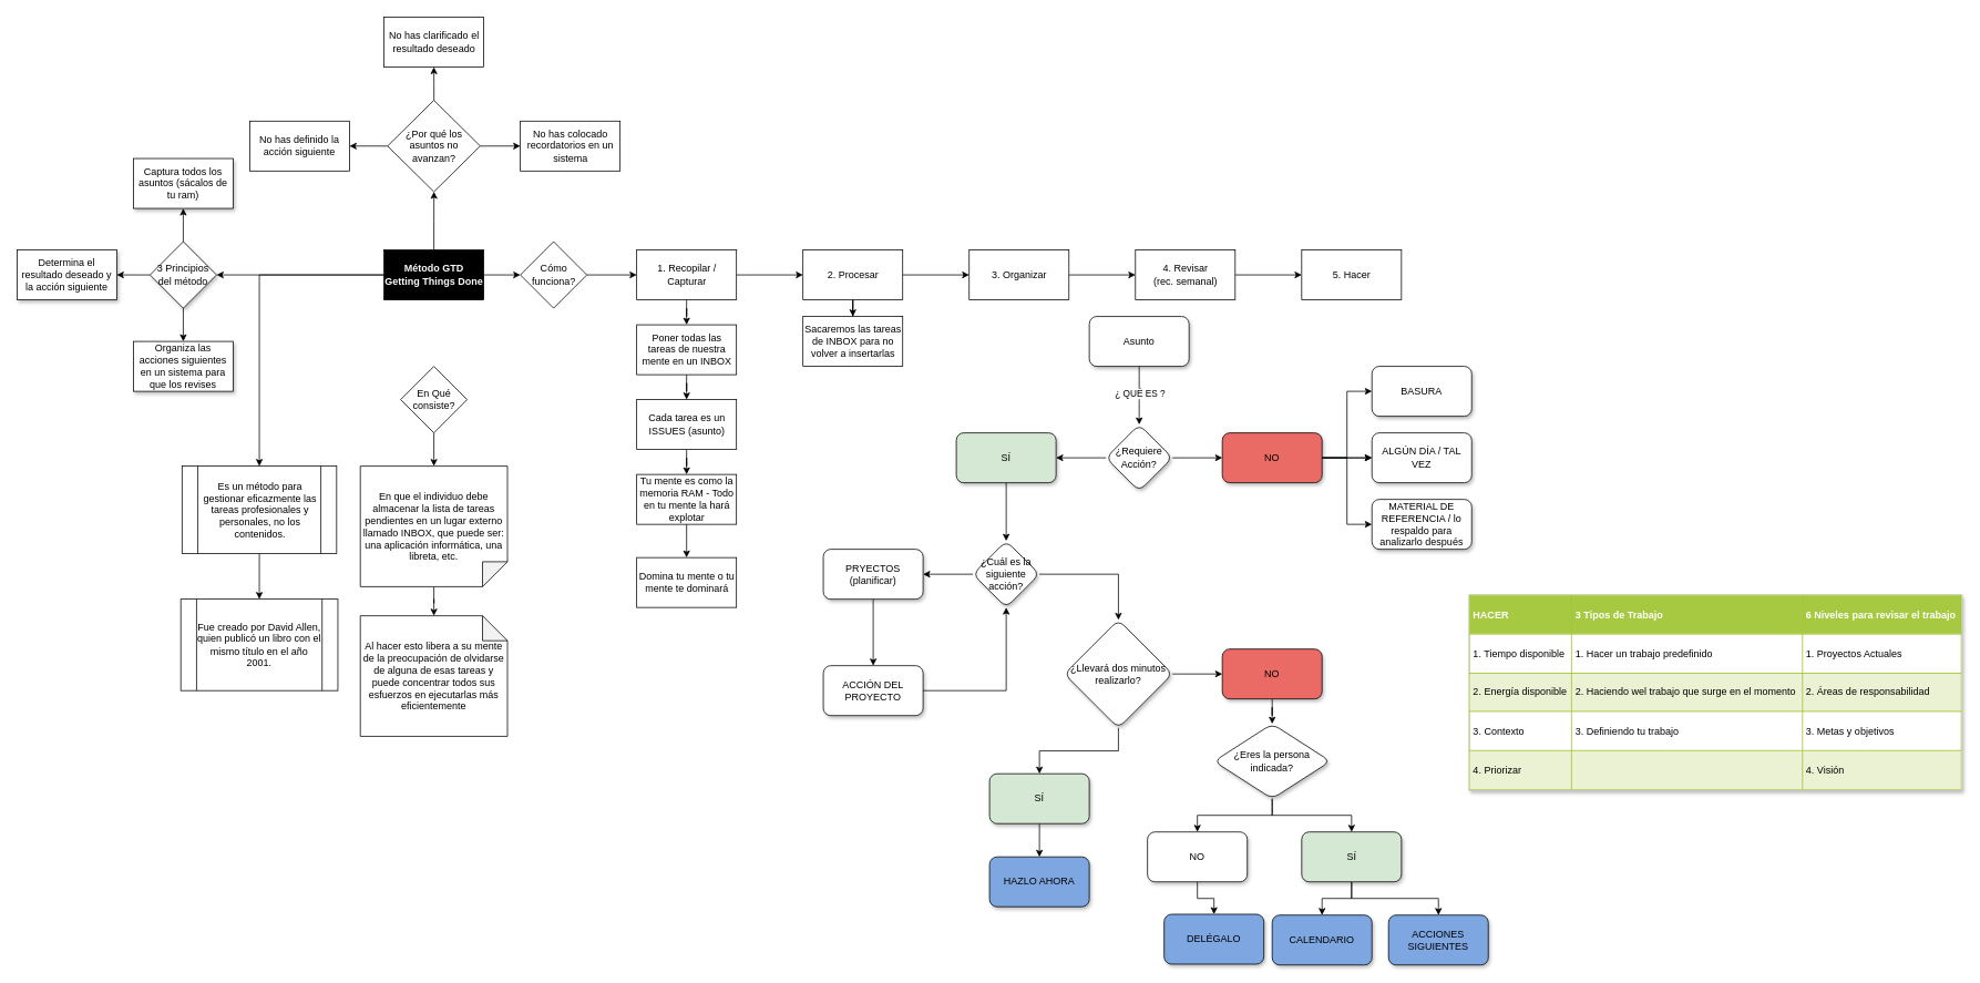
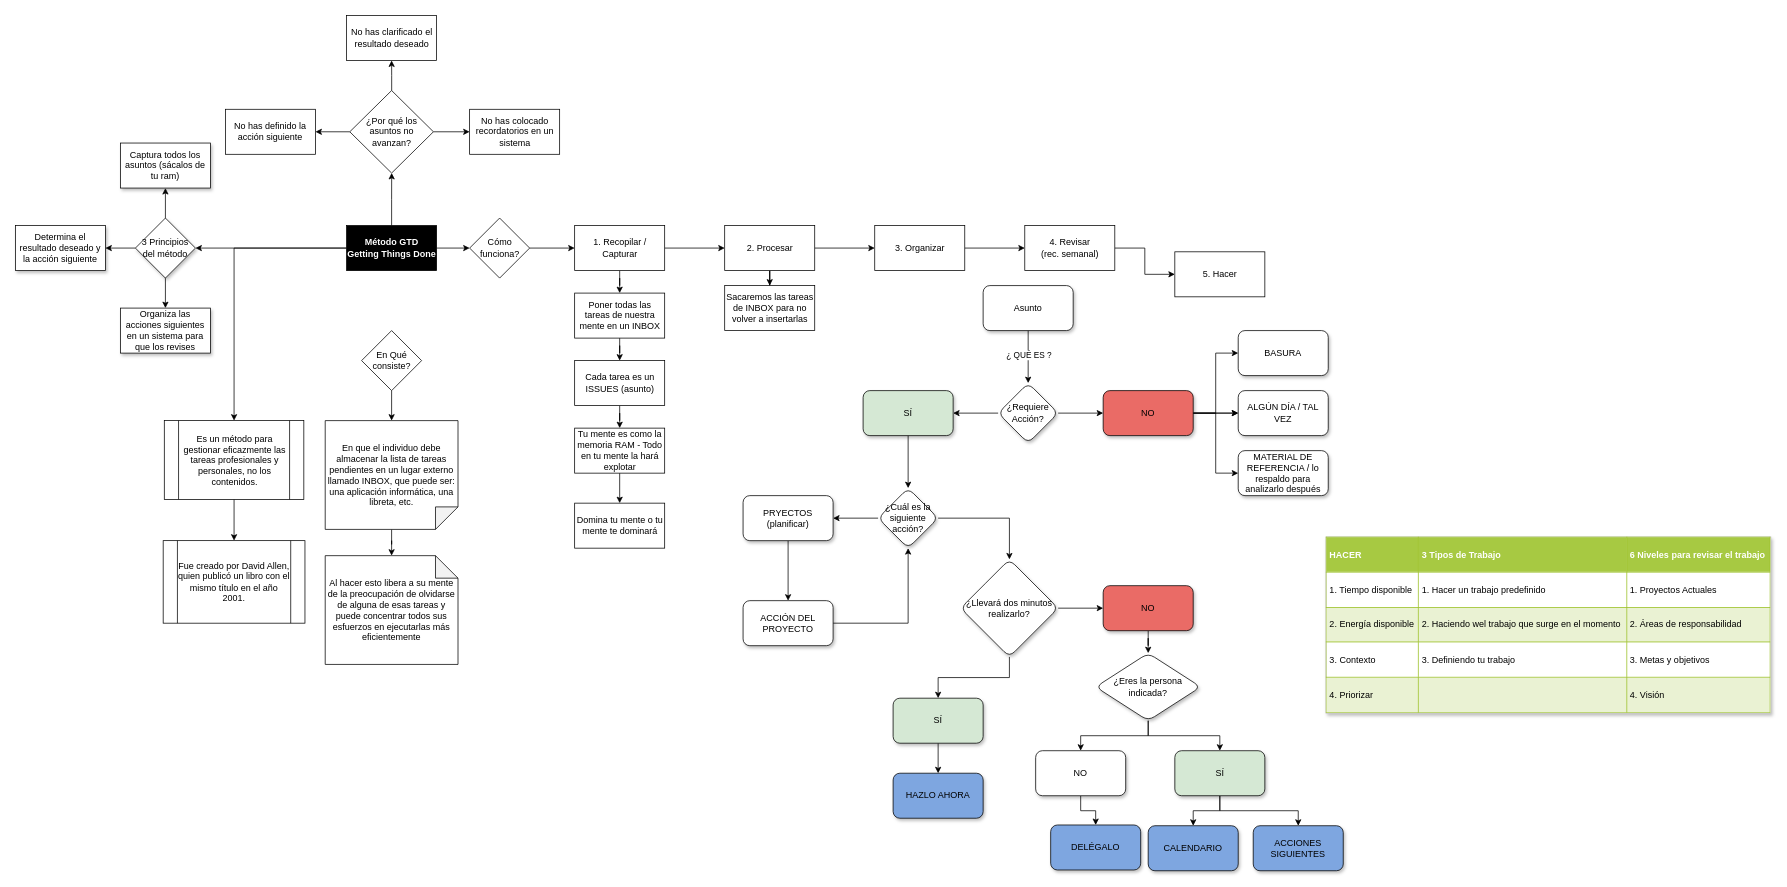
- <mxCell id="47" value="5. Hacer" style="whiteSpace=wrap;html=1;rounded=0;" parent="1" vertex="1"><mxGeometry x="1565.5" y="300" width="120" height="60" as="geometry" /></mxCell>
+ <mxCell id="47" value="5. Hacer" style="whiteSpace=wrap;html=1;rounded=0;" parent="1" vertex="1"><mxGeometry x="1565.5" y="335" width="120" height="60" as="geometry" /></mxCell>
